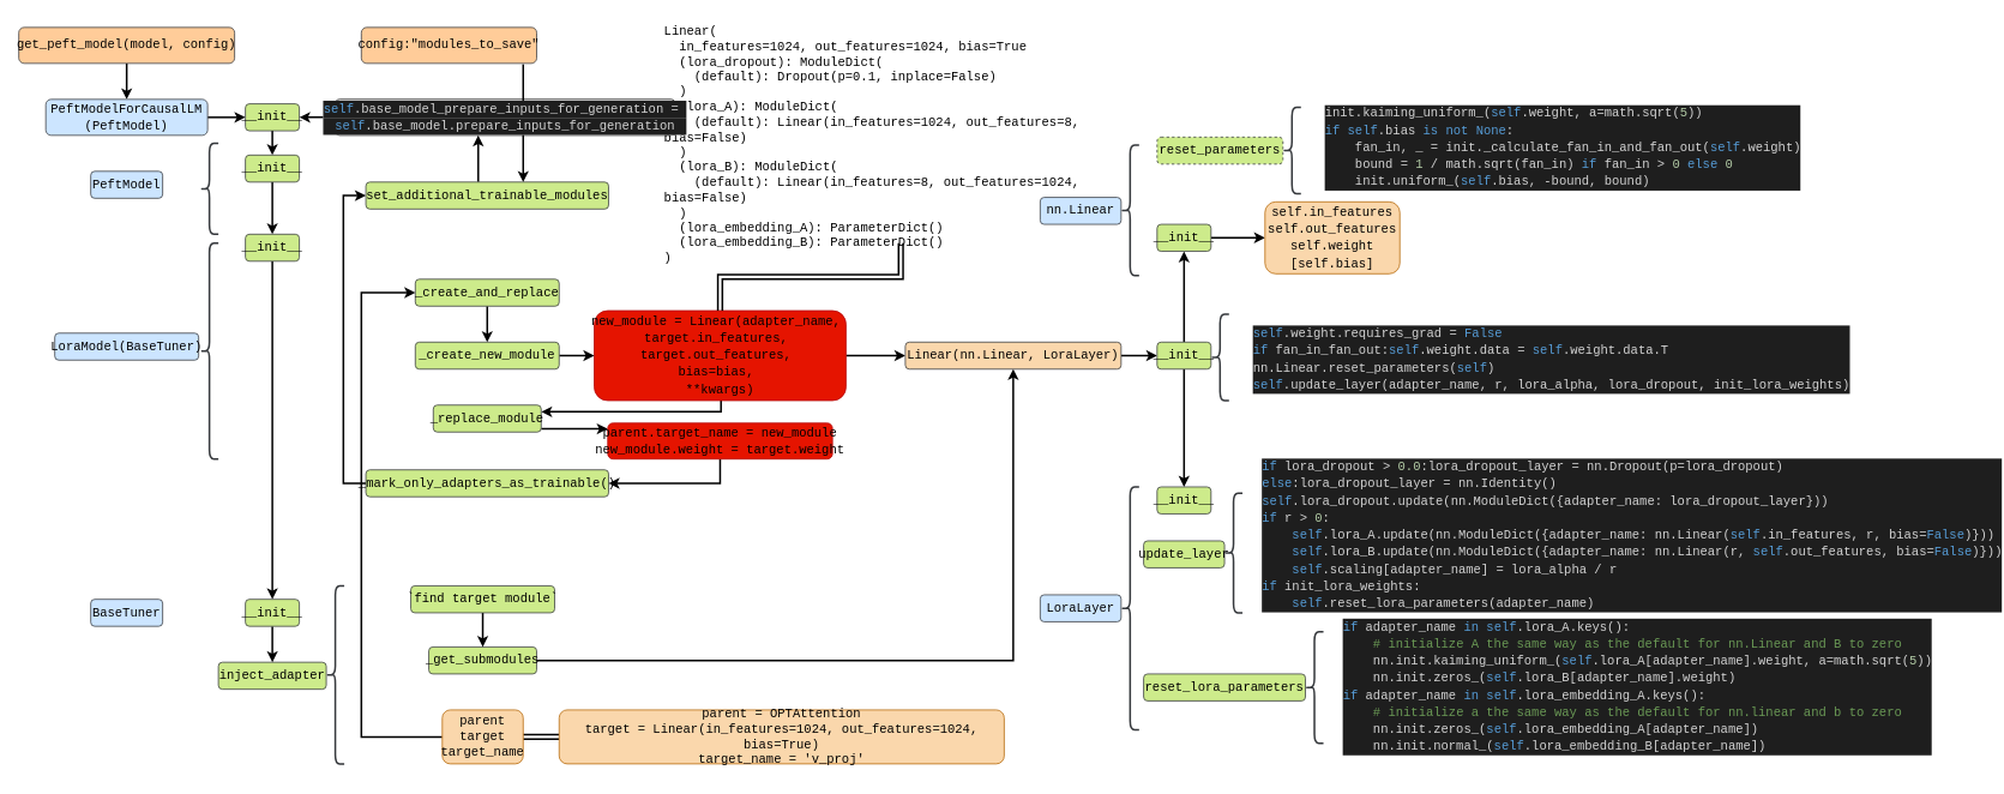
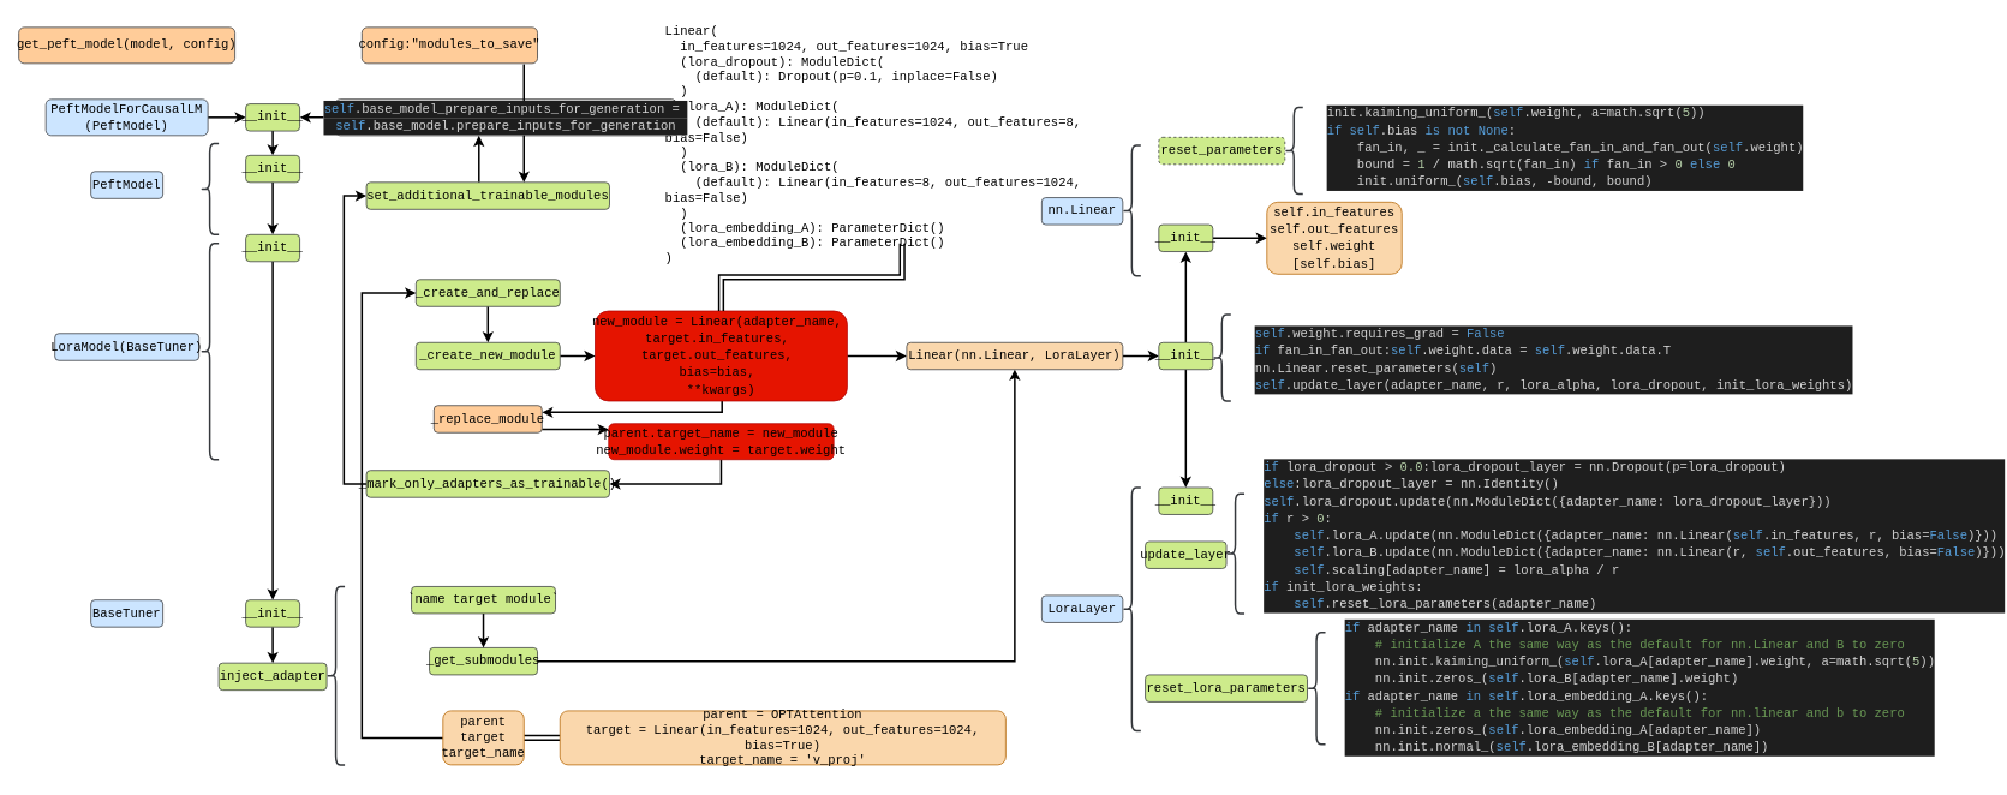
- <mxCell id="2" value="" style="edgeStyle=orthogonalEdgeStyle;rounded=0;orthogonalLoop=1;jettySize=auto;html=1;strokeColor=default;strokeWidth=2;align=center;verticalAlign=middle;fontFamily=Helvetica;fontSize=11;fontColor=default;labelBackgroundColor=default;endArrow=classic;" edge="1" parent="1" source="3" target="5"><mxGeometry relative="1" as="geometry" /></mxCell>
- <mxCell id="25" value="&lt;div style=&quot;font-family: Consolas, &amp;quot;Courier New&amp;quot;, monospace; font-weight: normal; font-size: 14px; line-height: 19px; white-space: pre;&quot;&gt;&lt;div&gt;&lt;span style=&quot;&quot;&gt;_replace_module&lt;/span&gt;&lt;/div&gt;&lt;/div&gt;" style="whiteSpace=wrap;html=1;rounded=1;fillColor=#cdeb8b;strokeColor=#36393d;labelBackgroundColor=none;fontColor=default;" vertex="1" parent="1"><mxGeometry x="481" y="450" width="120" height="30" as="geometry" /></mxCell>
+ <mxCell id="25" value="&lt;div style=&quot;font-family: Consolas, &amp;quot;Courier New&amp;quot;, monospace; font-weight: normal; font-size: 14px; line-height: 19px; white-space: pre;&quot;&gt;&lt;div&gt;&lt;span style=&quot;&quot;&gt;_replace_module&lt;/span&gt;&lt;/div&gt;&lt;/div&gt;" style="whiteSpace=wrap;html=1;rounded=1;fillColor=#ffcc99;strokeColor=#36393d;labelBackgroundColor=none;fontColor=default;" vertex="1" parent="1"><mxGeometry x="481" y="450" width="120" height="30" as="geometry" /></mxCell>
- <mxCell id="30" value="&lt;div style=&quot;font-family: Consolas, &amp;quot;Courier New&amp;quot;, monospace; font-size: 14px; line-height: 19px; white-space: pre;&quot;&gt;&lt;div style=&quot;line-height: 19px;&quot;&gt;`find target module`&lt;/div&gt;&lt;/div&gt;" style="rounded=1;whiteSpace=wrap;html=1;fillColor=#cdeb8b;strokeColor=#36393d;labelBackgroundColor=none;fontColor=default;" vertex="1" parent="1"><mxGeometry x="456" y="651" width="160" height="30" as="geometry" /></mxCell>
+ <mxCell id="30" value="&lt;div style=&quot;font-family: Consolas, &amp;quot;Courier New&amp;quot;, monospace; font-size: 14px; line-height: 19px; white-space: pre;&quot;&gt;&lt;div style=&quot;line-height: 19px;&quot;&gt;`name target module`&lt;/div&gt;&lt;/div&gt;" style="rounded=1;whiteSpace=wrap;html=1;fillColor=#cdeb8b;strokeColor=#36393d;labelBackgroundColor=none;fontColor=default;" vertex="1" parent="1"><mxGeometry x="456" y="651" width="160" height="30" as="geometry" /></mxCell>
